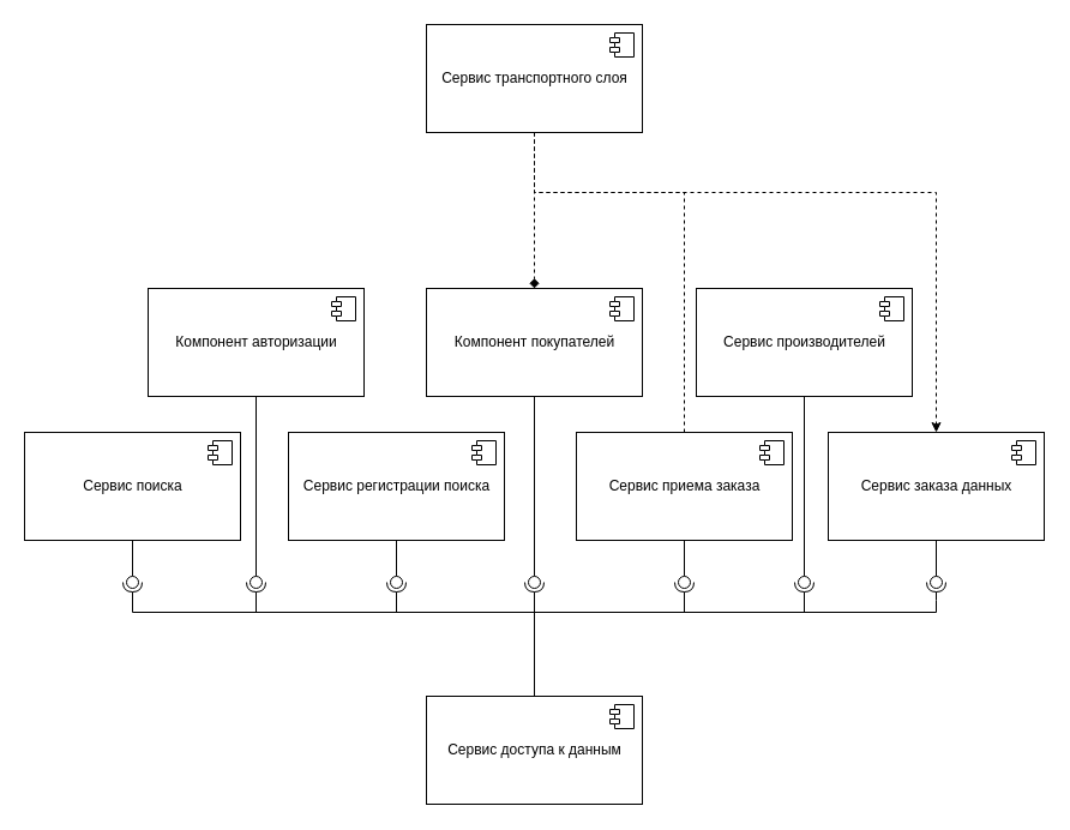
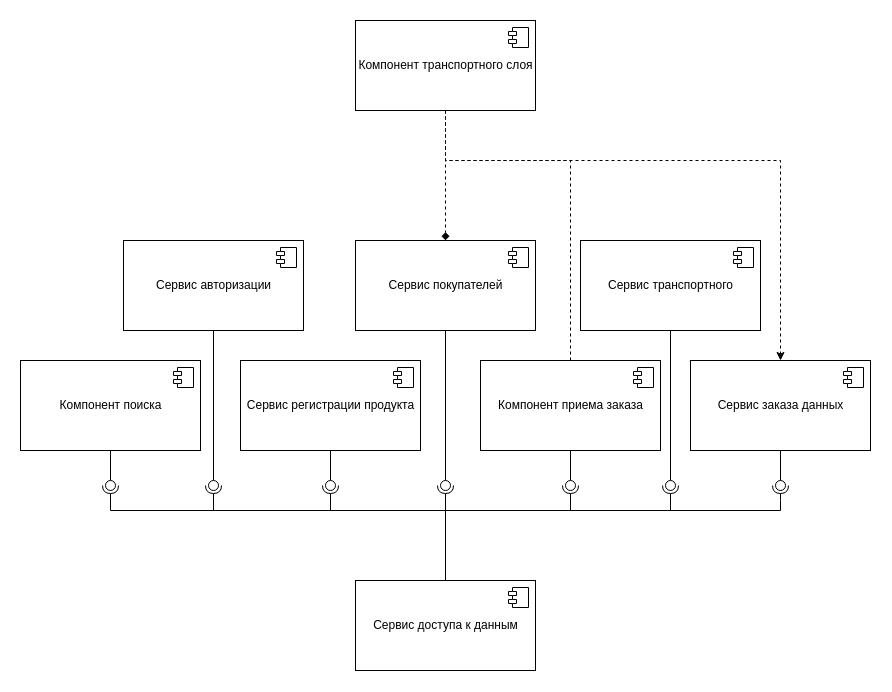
- <mxCell id="2" value="Сервис транспортного слоя" style="html=1;dropTarget=0;" vertex="1" parent="1"><mxGeometry x="355" y="20" width="180" height="90" as="geometry" /></mxCell>
+ <mxCell id="2" value="Компонент транспортного слоя" style="html=1;dropTarget=0;" vertex="1" parent="1"><mxGeometry x="355" y="20" width="180" height="90" as="geometry" /></mxCell>
- <mxCell id="4" value="Компонент авторизации" style="html=1;dropTarget=0;" vertex="1" parent="1"><mxGeometry x="123" y="240" width="180" height="90" as="geometry" /></mxCell>
+ <mxCell id="4" value="Сервис авторизации" style="html=1;dropTarget=0;" vertex="1" parent="1"><mxGeometry x="123" y="240" width="180" height="90" as="geometry" /></mxCell>
- <mxCell id="6" value="Компонент покупателей" style="html=1;dropTarget=0;" vertex="1" parent="1"><mxGeometry x="355" y="240" width="180" height="90" as="geometry" /></mxCell>
+ <mxCell id="6" value="Сервис покупателей" style="html=1;dropTarget=0;" vertex="1" parent="1"><mxGeometry x="355" y="240" width="180" height="90" as="geometry" /></mxCell>
- <mxCell id="8" value="Сервис производителей" style="html=1;dropTarget=0;" vertex="1" parent="1"><mxGeometry x="580" y="240" width="180" height="90" as="geometry" /></mxCell>
+ <mxCell id="8" value="Сервис транспортного" style="html=1;dropTarget=0;" vertex="1" parent="1"><mxGeometry x="580" y="240" width="180" height="90" as="geometry" /></mxCell>
- <mxCell id="10" value="Сервис поиска" style="html=1;dropTarget=0;" vertex="1" parent="1"><mxGeometry y="360" width="180" height="90" as="geometry" x="20" /></mxCell>
+ <mxCell id="10" value="Компонент поиска" style="html=1;dropTarget=0;" vertex="1" parent="1"><mxGeometry y="360" width="180" height="90" as="geometry" x="20" /></mxCell>
- <mxCell id="12" value="Сервис регистрации поиска" style="html=1;dropTarget=0;" vertex="1" parent="1"><mxGeometry x="240" y="360" width="180" height="90" as="geometry" /></mxCell>
+ <mxCell id="12" value="Сервис регистрации продукта" style="html=1;dropTarget=0;" vertex="1" parent="1"><mxGeometry x="240" y="360" width="180" height="90" as="geometry" /></mxCell>
- <mxCell id="14" value="Сервис приема заказа" style="html=1;dropTarget=0;" vertex="1" parent="1"><mxGeometry x="480" y="360" width="180" height="90" as="geometry" /></mxCell>
+ <mxCell id="14" value="Компонент приема заказа" style="html=1;dropTarget=0;" vertex="1" parent="1"><mxGeometry x="480" y="360" width="180" height="90" as="geometry" /></mxCell>
